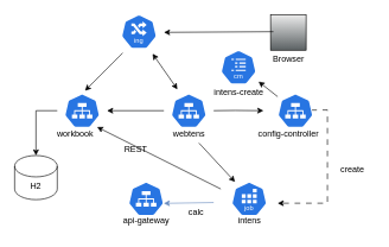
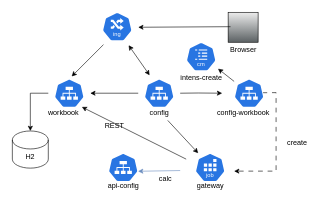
- <mxCell id="24" value="webtens" style="text;html=1;align=center;verticalAlign=middle;resizable=0;points=[];autosize=1;strokeColor=none;fillColor=none;" parent="1" vertex="1"><mxGeometry x="230" y="173" width="70" height="30" as="geometry" /></mxCell>
+ <mxCell id="24" value="config" style="text;html=1;align=center;verticalAlign=middle;resizable=0;points=[];autosize=1;strokeColor=none;fillColor=none;" parent="1" vertex="1"><mxGeometry x="230" y="173" width="70" height="30" as="geometry" /></mxCell>
- <mxCell id="25" value="config-controller" style="text;html=1;align=center;verticalAlign=middle;resizable=0;points=[];autosize=1;strokeColor=none;fillColor=none;" parent="1" vertex="1"><mxGeometry x="350" y="173" width="110" height="30" as="geometry" /></mxCell>
+ <mxCell id="25" value="config-workbook" style="text;html=1;align=center;verticalAlign=middle;resizable=0;points=[];autosize=1;strokeColor=none;fillColor=none;" parent="1" vertex="1"><mxGeometry x="350" y="173" width="110" height="30" as="geometry" /></mxCell>
- <mxCell id="31" value="api-gateway" style="text;html=1;align=center;verticalAlign=middle;resizable=0;points=[];autosize=1;strokeColor=none;fillColor=none;" parent="1" vertex="1"><mxGeometry x="160" y="295" width="90" height="30" as="geometry" /></mxCell>
+ <mxCell id="31" value="api-config" style="text;html=1;align=center;verticalAlign=middle;resizable=0;points=[];autosize=1;strokeColor=none;fillColor=none;" parent="1" vertex="1"><mxGeometry x="160" y="295" width="90" height="30" as="geometry" /></mxCell>
- <mxCell id="23" value="intens" style="text;html=1;align=center;verticalAlign=middle;resizable=0;points=[];autosize=1;strokeColor=none;fillColor=none;" parent="1" vertex="1"><mxGeometry x="320" y="295" width="60" height="30" as="geometry" /></mxCell>
+ <mxCell id="23" value="gateway" style="text;html=1;align=center;verticalAlign=middle;resizable=0;points=[];autosize=1;strokeColor=none;fillColor=none;" parent="1" vertex="1"><mxGeometry x="320" y="295" width="60" height="30" as="geometry" /></mxCell>
